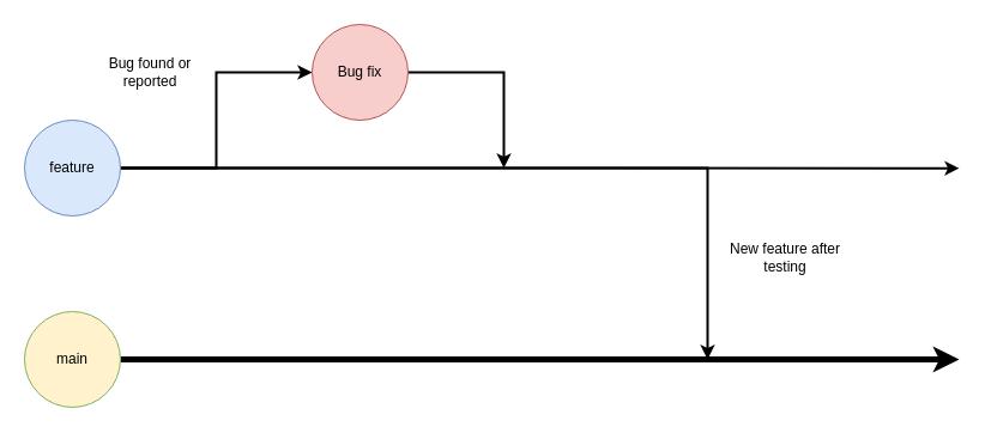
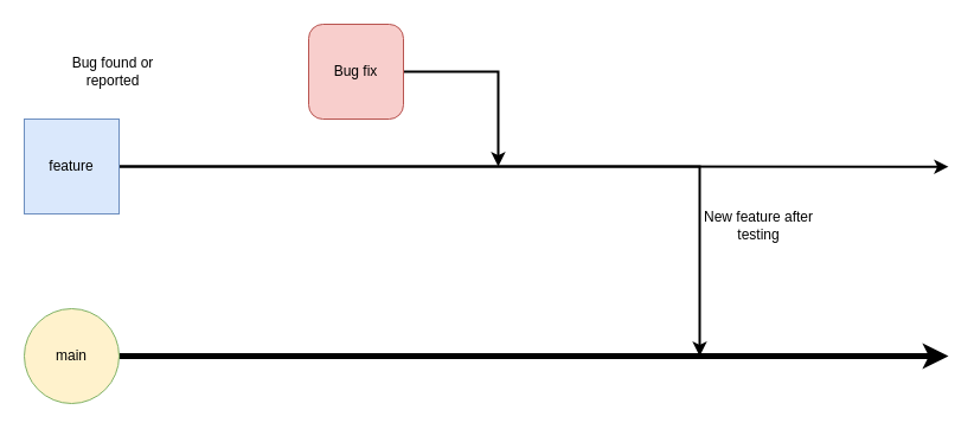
- <mxCell id="11" value="Bug found or reported" style="text;html=1;strokeColor=none;fillColor=none;align=center;verticalAlign=middle;whiteSpace=wrap;rounded=0;" vertex="1" parent="1"><mxGeometry x="70" y="45" width="110" height="30" as="geometry" /></mxCell>
+ <mxCell id="11" value="Bug found or reported" style="text;html=1;strokeColor=none;fillColor=none;align=center;verticalAlign=middle;whiteSpace=wrap;rounded=0;" vertex="1" parent="1"><mxGeometry x="40" y="45" width="110" height="30" as="geometry" /></mxCell>
- <mxCell id="10" value="Bug fix" style="ellipse;whiteSpace=wrap;html=1;aspect=fixed;fillColor=#f8cecc;strokeColor=#b85450;" vertex="1" parent="1"><mxGeometry x="260" y="20" width="80" height="80" as="geometry" /></mxCell>
+ <mxCell id="10" value="Bug fix" style="whiteSpace=wrap;html=1;aspect=fixed;fillColor=#f8cecc;strokeColor=#b85450;rounded=1;" vertex="1" parent="1"><mxGeometry x="260" y="20" width="80" height="80" as="geometry" /></mxCell>
- <mxCell id="4" style="edgeStyle=elbowEdgeStyle;rounded=0;orthogonalLoop=1;jettySize=auto;html=1;exitX=1;exitY=0.5;exitDx=0;exitDy=0;entryX=0;entryY=0.5;entryDx=0;entryDy=0;strokeWidth=2;" edge="1" parent="1" source="7" target="10"><mxGeometry relative="1" as="geometry" /></mxCell>
- <mxCell id="7" value="feature" style="ellipse;whiteSpace=wrap;html=1;aspect=fixed;fillColor=#dae8fc;strokeColor=#6c8ebf;" vertex="1" parent="1"><mxGeometry x="20" y="100" width="80" height="80" as="geometry" /></mxCell>
+ <mxCell id="7" value="feature" style="whiteSpace=wrap;html=1;aspect=fixed;fillColor=#dae8fc;strokeColor=#6c8ebf;rounded=0;" vertex="1" parent="1"><mxGeometry x="20" y="100" width="80" height="80" as="geometry" /></mxCell>
- <mxCell id="8" value="New feature after testing" style="text;html=1;strokeColor=none;fillColor=none;align=center;verticalAlign=middle;whiteSpace=wrap;rounded=0;" vertex="1" parent="1"><mxGeometry x="590" y="200" width="130" height="30" as="geometry" /></mxCell>
+ <mxCell id="8" value="New feature after testing" style="text;html=1;strokeColor=none;fillColor=none;align=center;verticalAlign=middle;whiteSpace=wrap;rounded=0;" vertex="1" parent="1"><mxGeometry x="575" y="175" width="130" height="30" as="geometry" /></mxCell>
